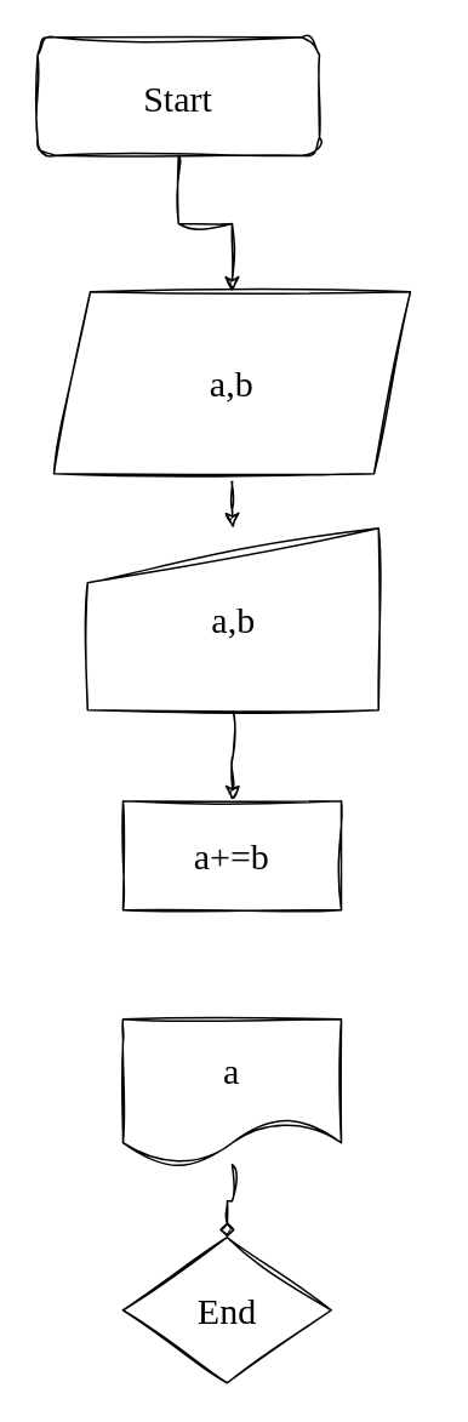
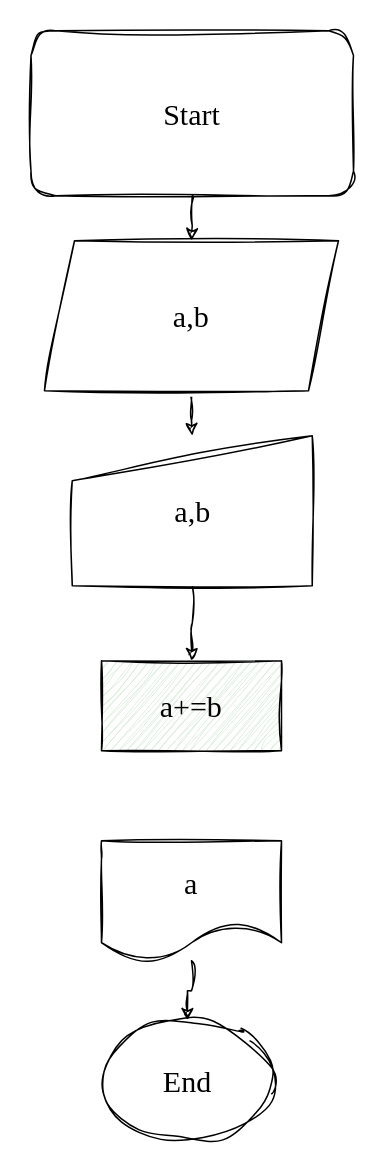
- <mxCell id="3" value="Start" style="rounded=1;whiteSpace=wrap;html=1;sketch=1;hachureGap=4;jiggle=2;curveFitting=1;fontFamily=Architects Daughter;fontSource=https%3A%2F%2Ffonts.googleapis.com%2Fcss%3Ffamily%3DArchitects%2BDaughter;fontSize=20;" vertex="1" parent="1"><mxGeometry x="20" y="20" width="155" height="65" as="geometry" /></mxCell>
+ <mxCell id="3" value="Start" style="rounded=1;whiteSpace=wrap;html=1;sketch=1;hachureGap=4;jiggle=2;curveFitting=1;fontFamily=Architects Daughter;fontSource=https%3A%2F%2Ffonts.googleapis.com%2Fcss%3Ffamily%3DArchitects%2BDaughter;fontSize=20;" vertex="1" parent="1"><mxGeometry x="20" y="20" width="215" height="110" as="geometry" /></mxCell>
- <mxCell id="8" value="a+=b" style="rounded=0;whiteSpace=wrap;html=1;sketch=1;hachureGap=4;jiggle=2;curveFitting=1;fontFamily=Architects Daughter;fontSource=https%3A%2F%2Ffonts.googleapis.com%2Fcss%3Ffamily%3DArchitects%2BDaughter;fontSize=20;" vertex="1" parent="1"><mxGeometry x="67" y="440" width="120" height="60" as="geometry" /></mxCell>
+ <mxCell id="8" value="a+=b" style="rounded=0;whiteSpace=wrap;html=1;sketch=1;hachureGap=4;jiggle=2;curveFitting=1;fontFamily=Architects Daughter;fontSource=https%3A%2F%2Ffonts.googleapis.com%2Fcss%3Ffamily%3DArchitects%2BDaughter;fontSize=20;fillColor=#d5e8d4;" vertex="1" parent="1"><mxGeometry x="67" y="440" width="120" height="60" as="geometry" /></mxCell>
- <mxCell id="9" style="edgeStyle=orthogonalEdgeStyle;rounded=0;sketch=1;hachureGap=4;jiggle=2;curveFitting=1;orthogonalLoop=1;jettySize=auto;html=1;fontFamily=Architects Daughter;fontSource=https%3A%2F%2Ffonts.googleapis.com%2Fcss%3Ffamily%3DArchitects%2BDaughter;fontSize=16;endArrow=diamond;" edge="1" parent="1" source="10" target="11"><mxGeometry relative="1" as="geometry" /></mxCell>
+ <mxCell id="9" style="edgeStyle=orthogonalEdgeStyle;rounded=0;sketch=1;hachureGap=4;jiggle=2;curveFitting=1;orthogonalLoop=1;jettySize=auto;html=1;fontFamily=Architects Daughter;fontSource=https%3A%2F%2Ffonts.googleapis.com%2Fcss%3Ffamily%3DArchitects%2BDaughter;fontSize=16;" edge="1" parent="1" source="10" target="11"><mxGeometry relative="1" as="geometry" /></mxCell>
- <mxCell id="11" value="End" style="rhombus;whiteSpace=wrap;html=1;fontSize=20;fontFamily=Architects Daughter;sketch=1;hachureGap=4;jiggle=2;curveFitting=1;fontSource=https%3A%2F%2Ffonts.googleapis.com%2Fcss%3Ffamily%3DArchitects%2BDaughter;" vertex="1" parent="1"><mxGeometry x="67" y="680" width="114.5" height="80" as="geometry" /></mxCell>
+ <mxCell id="11" value="End" style="ellipse;whiteSpace=wrap;html=1;fontSize=20;fontFamily=Architects Daughter;sketch=1;hachureGap=4;jiggle=2;curveFitting=1;fontSource=https%3A%2F%2Ffonts.googleapis.com%2Fcss%3Ffamily%3DArchitects%2BDaughter;" vertex="1" parent="1"><mxGeometry x="67" y="680" width="114.5" height="80" as="geometry" /></mxCell>
